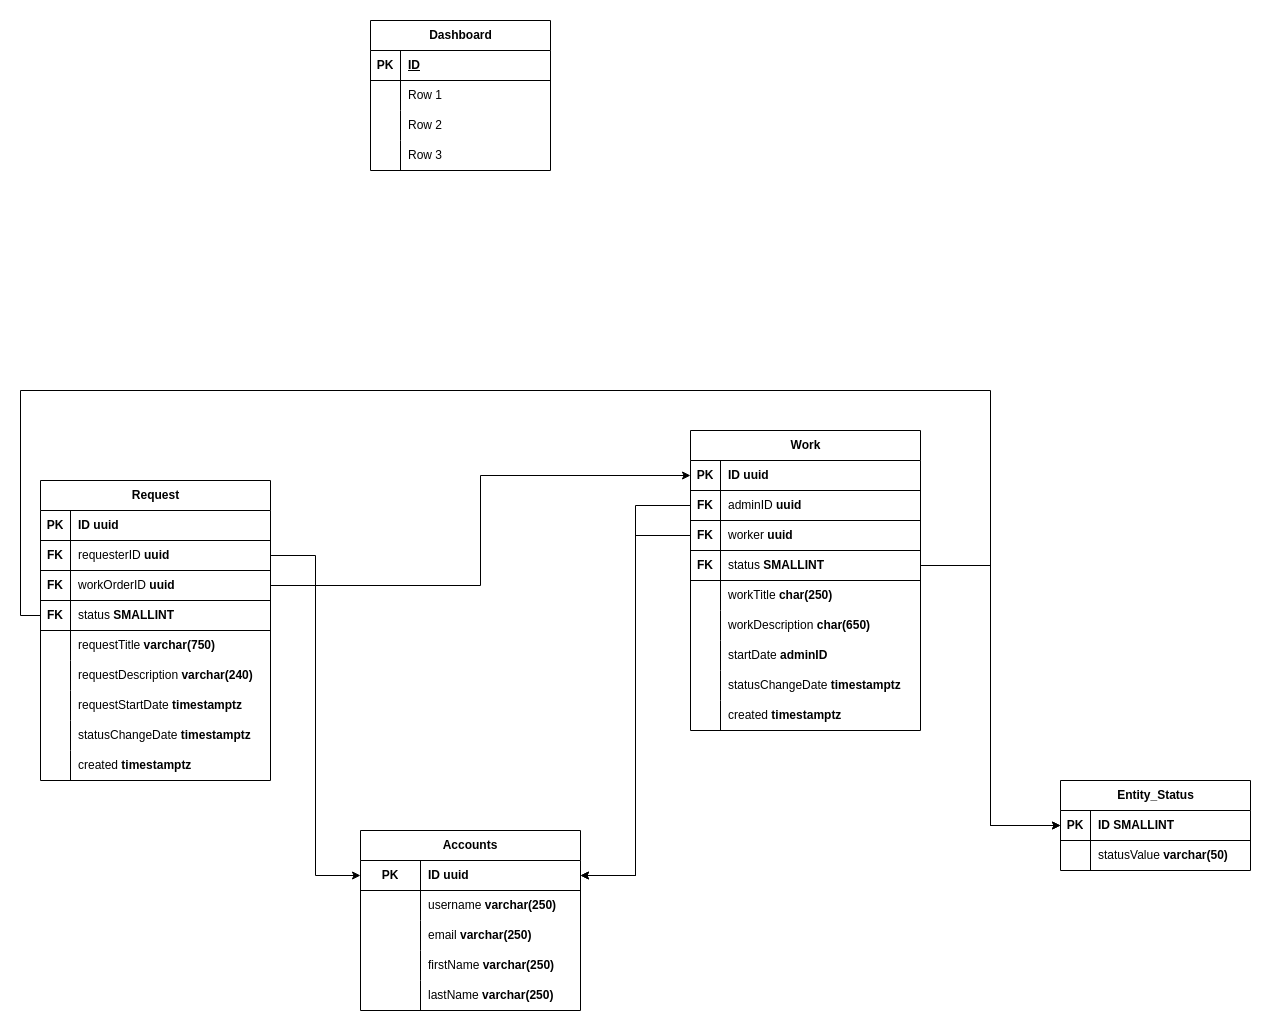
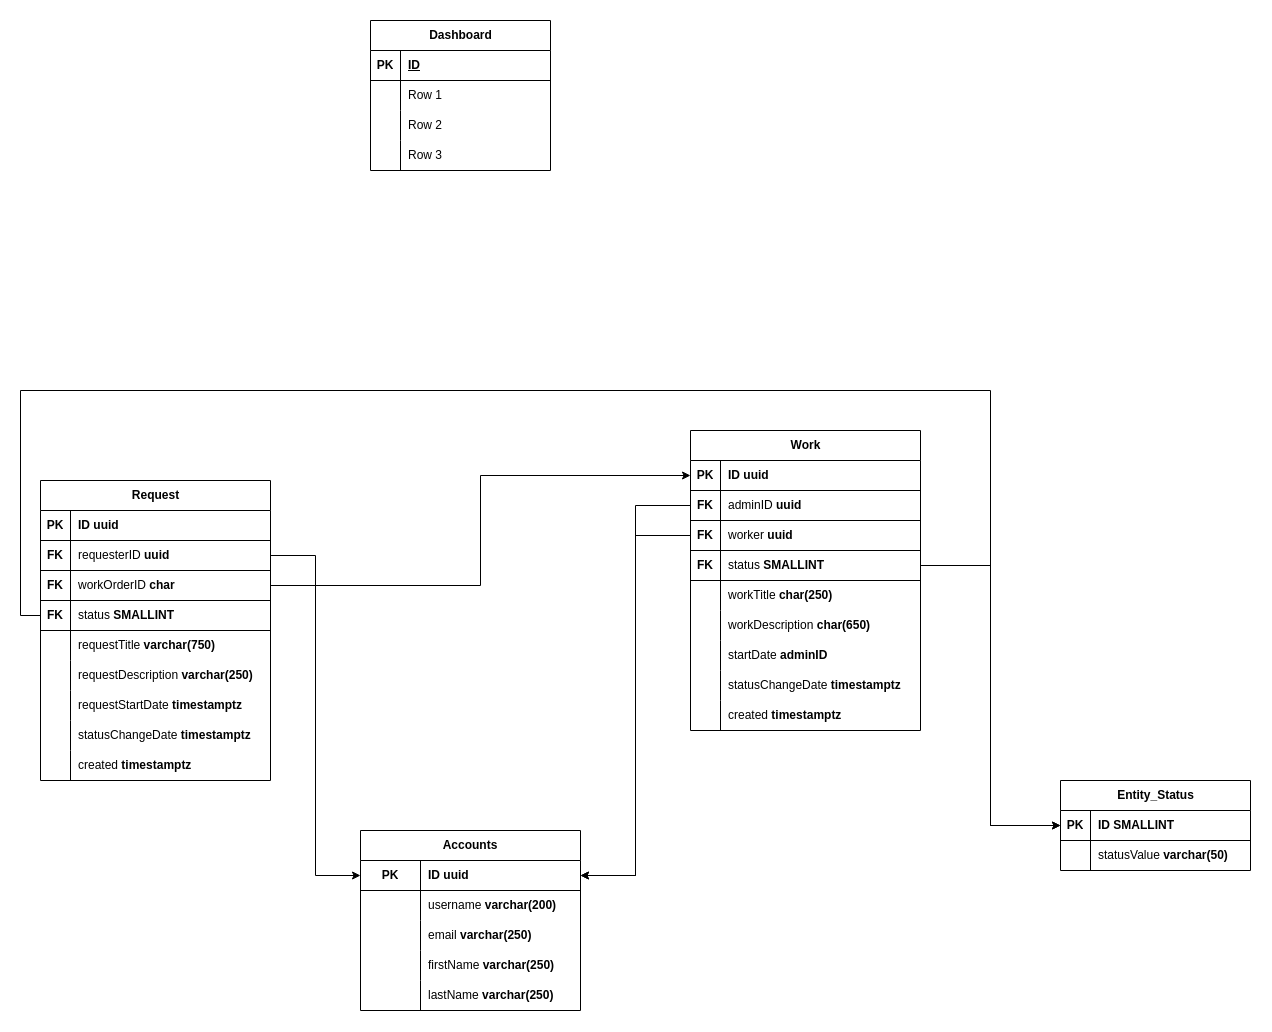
- <mxCell id="55" value="workOrderID &lt;b&gt;uuid&lt;/b&gt;" style="shape=partialRectangle;connectable=0;fillColor=none;top=0;left=0;bottom=0;right=0;align=left;spacingLeft=6;fontStyle=0;overflow=hidden;whiteSpace=wrap;html=1;" vertex="1" parent="53"><mxGeometry x="30" width="200" height="30" as="geometry"><mxRectangle width="200" height="30" as="alternateBounds" /></mxGeometry></mxCell>
+ <mxCell id="55" value="workOrderID &lt;b&gt;char&lt;/b&gt;" style="shape=partialRectangle;connectable=0;fillColor=none;top=0;left=0;bottom=0;right=0;align=left;spacingLeft=6;fontStyle=0;overflow=hidden;whiteSpace=wrap;html=1;" vertex="1" parent="53"><mxGeometry x="30" width="200" height="30" as="geometry"><mxRectangle width="200" height="30" as="alternateBounds" /></mxGeometry></mxCell>
- <mxCell id="64" value="requestDescription &lt;b&gt;varchar(240)&lt;/b&gt;" style="shape=partialRectangle;connectable=0;fillColor=none;top=0;left=0;bottom=0;right=0;align=left;spacingLeft=6;overflow=hidden;whiteSpace=wrap;html=1;" vertex="1" parent="62"><mxGeometry x="30" width="200" height="30" as="geometry"><mxRectangle width="200" height="30" as="alternateBounds" /></mxGeometry></mxCell>
+ <mxCell id="64" value="requestDescription &lt;b&gt;varchar(250)&lt;/b&gt;" style="shape=partialRectangle;connectable=0;fillColor=none;top=0;left=0;bottom=0;right=0;align=left;spacingLeft=6;overflow=hidden;whiteSpace=wrap;html=1;" vertex="1" parent="62"><mxGeometry x="30" width="200" height="30" as="geometry"><mxRectangle width="200" height="30" as="alternateBounds" /></mxGeometry></mxCell>
- <mxCell id="8" value="username &lt;b&gt;varchar(250)&lt;/b&gt;" style="shape=partialRectangle;connectable=0;fillColor=none;top=0;left=0;bottom=0;right=0;align=left;spacingLeft=6;overflow=hidden;html=1;whiteSpace=wrap;" vertex="1" parent="6"><mxGeometry x="60" width="160" height="30" as="geometry"><mxRectangle width="160" height="30" as="alternateBounds" /></mxGeometry></mxCell>
+ <mxCell id="8" value="username &lt;b&gt;varchar(200)&lt;/b&gt;" style="shape=partialRectangle;connectable=0;fillColor=none;top=0;left=0;bottom=0;right=0;align=left;spacingLeft=6;overflow=hidden;html=1;whiteSpace=wrap;" vertex="1" parent="6"><mxGeometry x="60" width="160" height="30" as="geometry"><mxRectangle width="160" height="30" as="alternateBounds" /></mxGeometry></mxCell>
